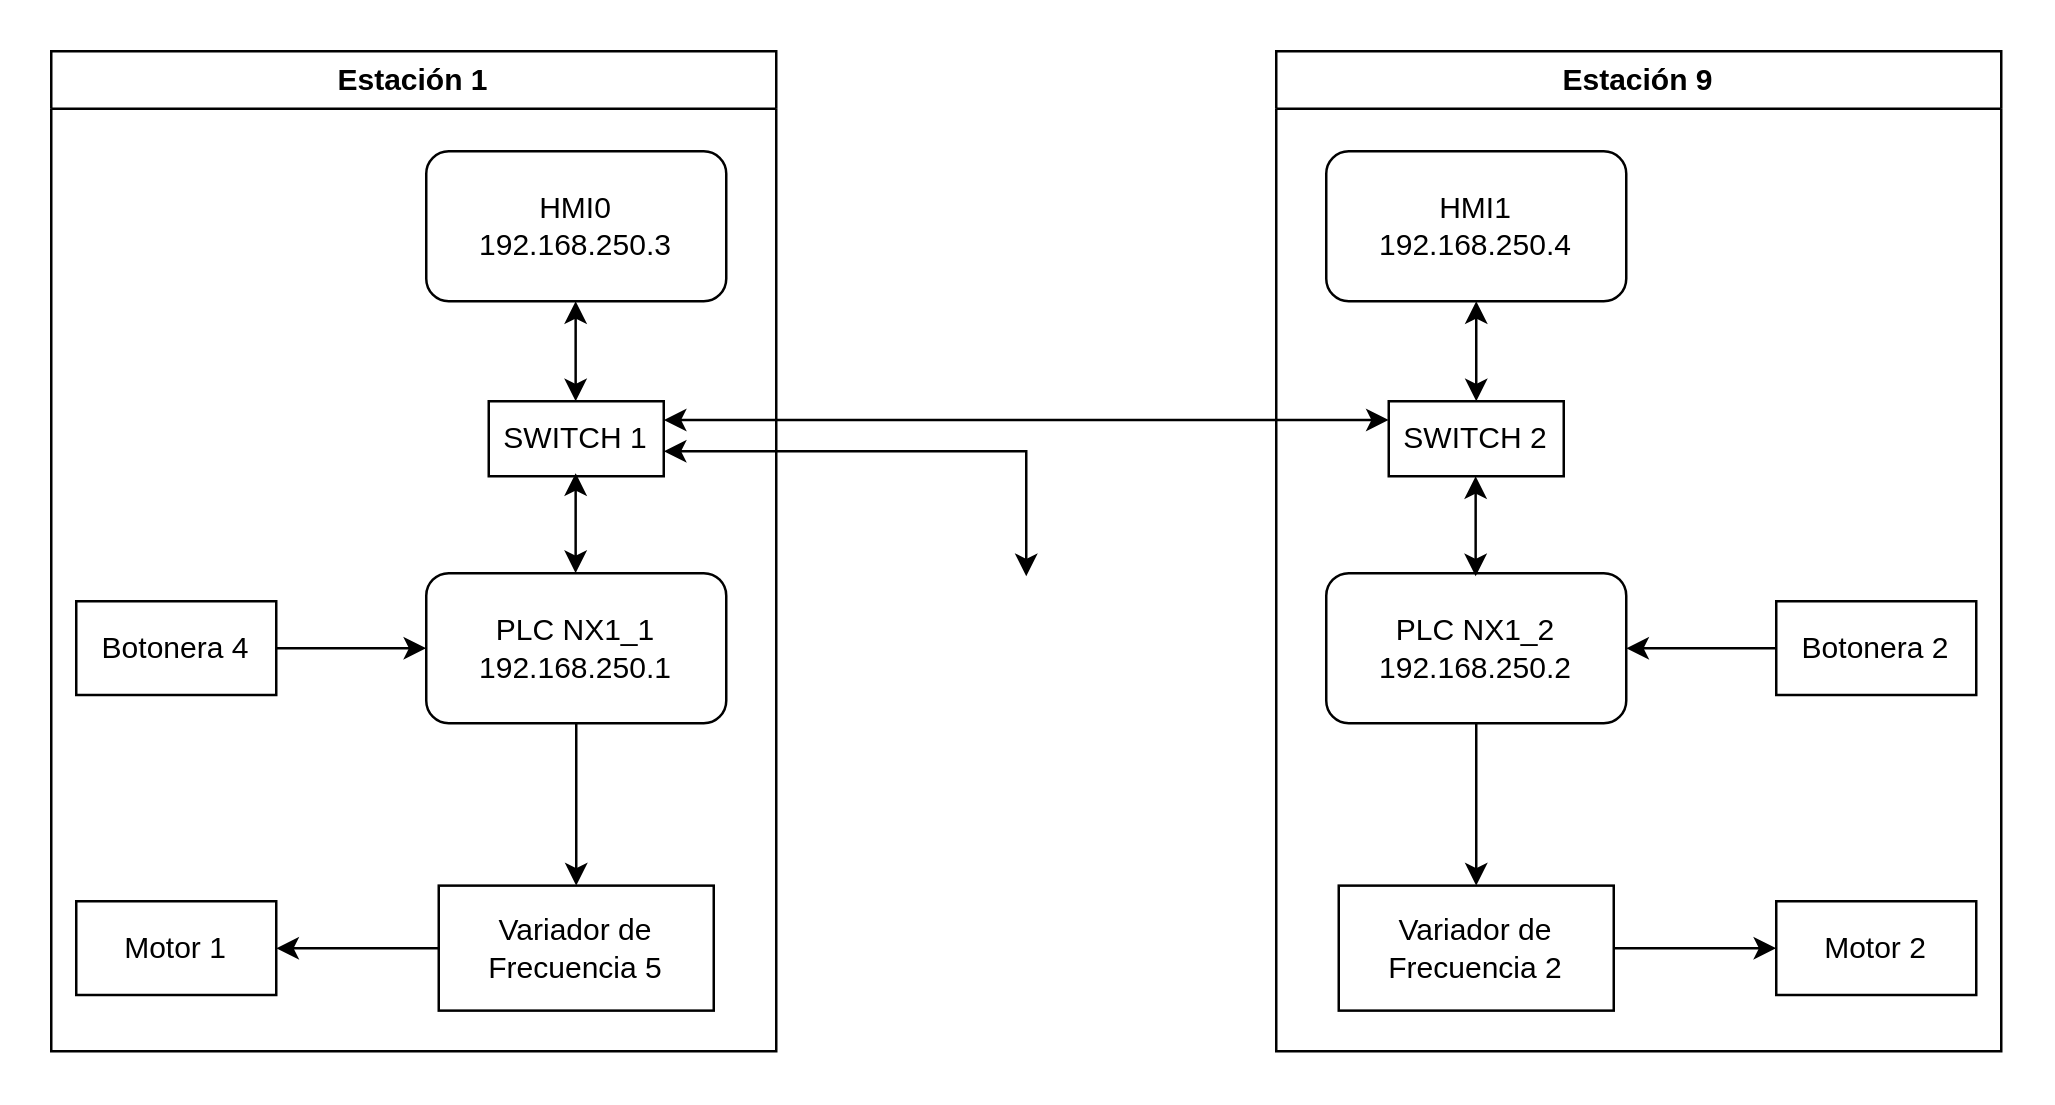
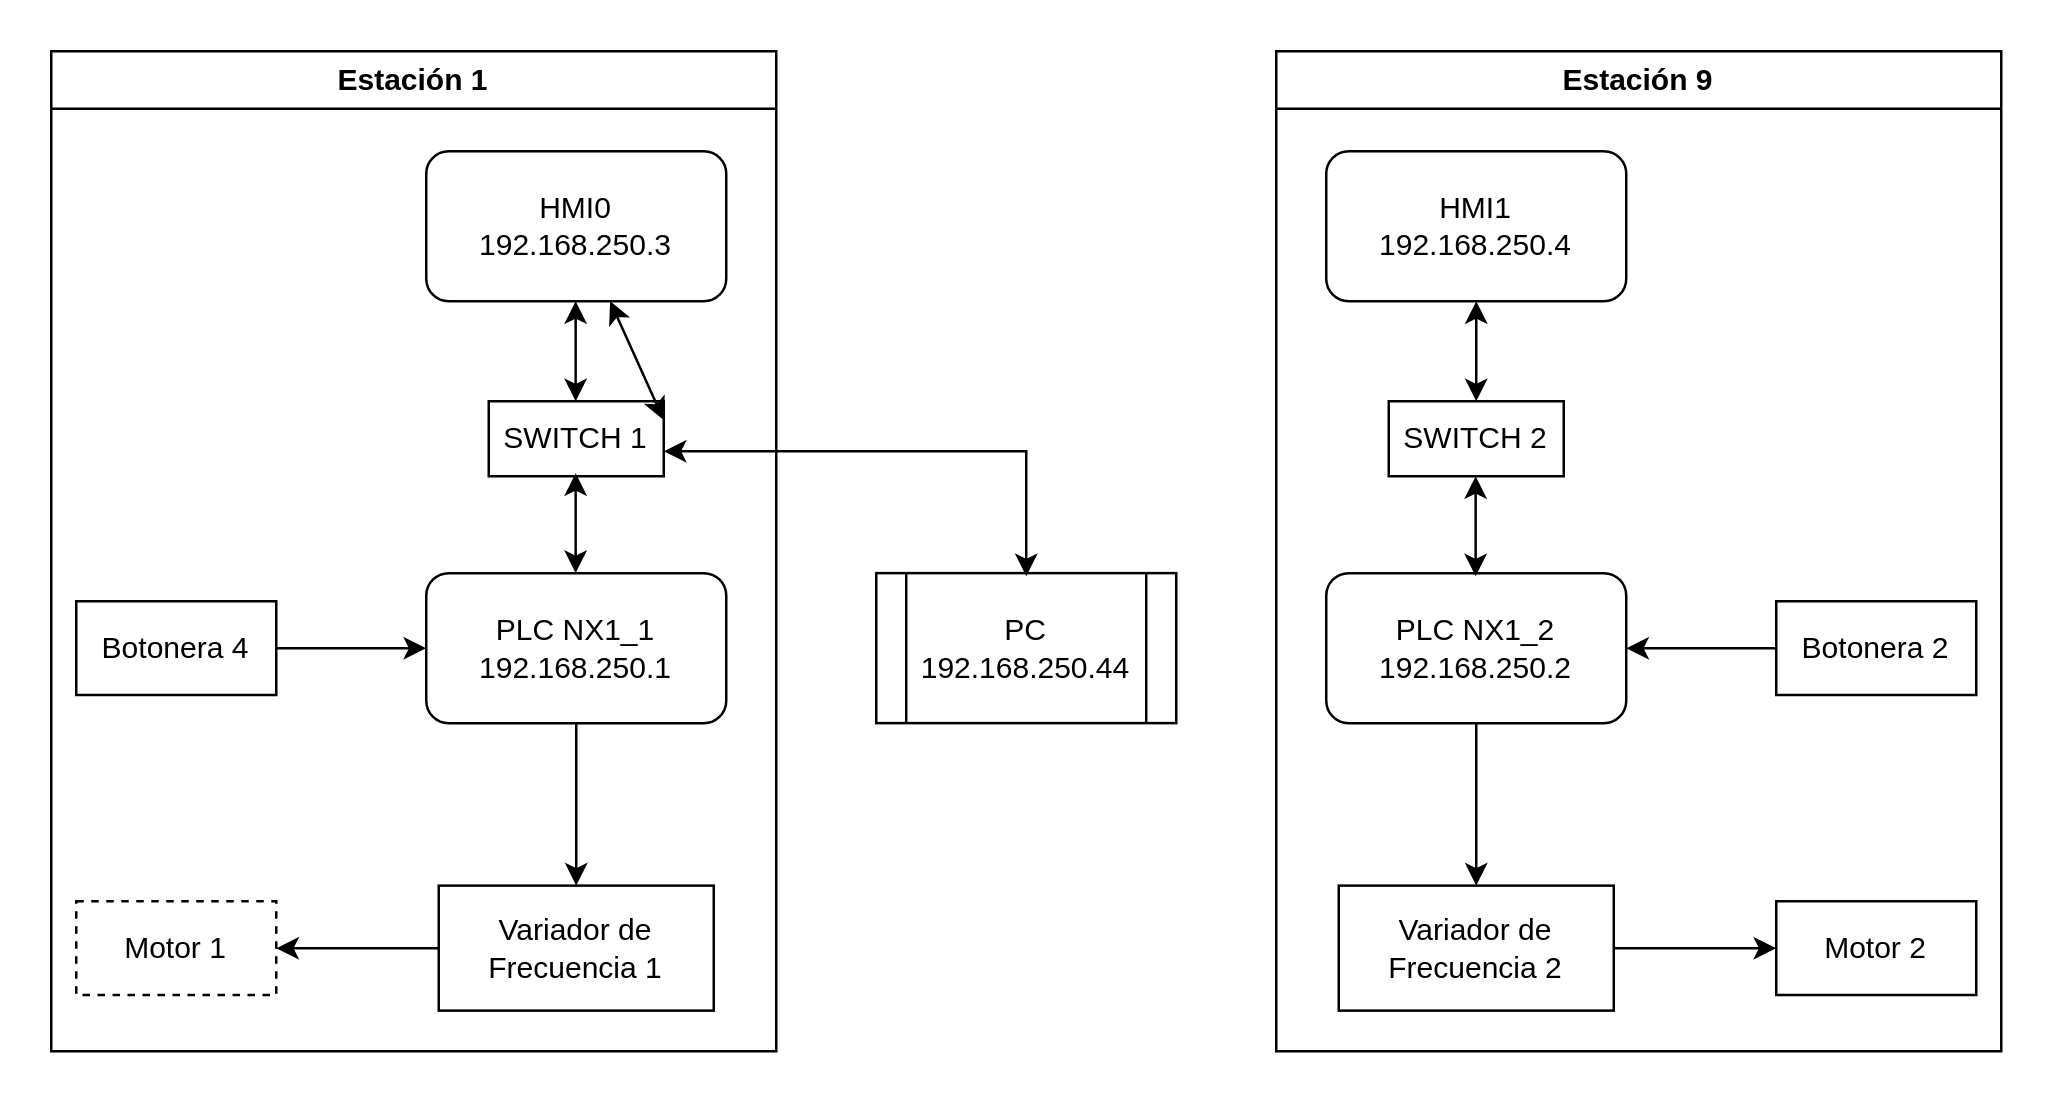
- <mxCell id="28" value="" style="endArrow=classic;startArrow=classic;html=1;rounded=0;exitX=1;exitY=0.25;exitDx=0;exitDy=0;entryX=0;entryY=0.25;entryDx=0;entryDy=0;" edge="1" parent="1" source="19" target="20"><mxGeometry width="50" height="50" relative="1" as="geometry"><mxPoint x="360" y="190" as="sourcePoint" /><mxPoint x="410" y="140" as="targetPoint" /></mxGeometry></mxCell>
+ <mxCell id="28" value="" style="endArrow=classic;startArrow=classic;html=1;rounded=0;exitX=1;exitY=0.25;exitDx=0;exitDy=0;" edge="1" parent="1" source="19" target="6"><mxGeometry width="50" height="50" relative="1" as="geometry"><mxPoint x="360" y="190" as="sourcePoint" /><mxPoint x="410" y="140" as="targetPoint" /></mxGeometry></mxCell>
+ <mxCell id="8" value="PC&lt;br&gt;192.168.250.44" style="shape=process;whiteSpace=wrap;html=1;backgroundOutline=1;" vertex="1" parent="1"><mxGeometry x="350" y="228.75" width="120" height="60" as="geometry" /></mxCell>
- <mxCell id="18" value="Motor 1" style="rounded=0;whiteSpace=wrap;html=1;" vertex="1" parent="1"><mxGeometry x="30" y="360" width="80" height="37.5" as="geometry" /></mxCell>
+ <mxCell id="18" value="Motor 1" style="rounded=0;whiteSpace=wrap;html=1;dashed=1;" vertex="1" parent="1"><mxGeometry x="30" y="360" width="80" height="37.5" as="geometry" /></mxCell>
- <mxCell id="12" value="Variador de&lt;br&gt;Frecuencia 5" style="rounded=0;whiteSpace=wrap;html=1;" vertex="1" parent="1"><mxGeometry x="175" y="353.75" width="110" height="50" as="geometry" /></mxCell>
+ <mxCell id="12" value="Variador de&lt;br&gt;Frecuencia 1" style="rounded=0;whiteSpace=wrap;html=1;" vertex="1" parent="1"><mxGeometry x="175" y="353.75" width="110" height="50" as="geometry" /></mxCell>
